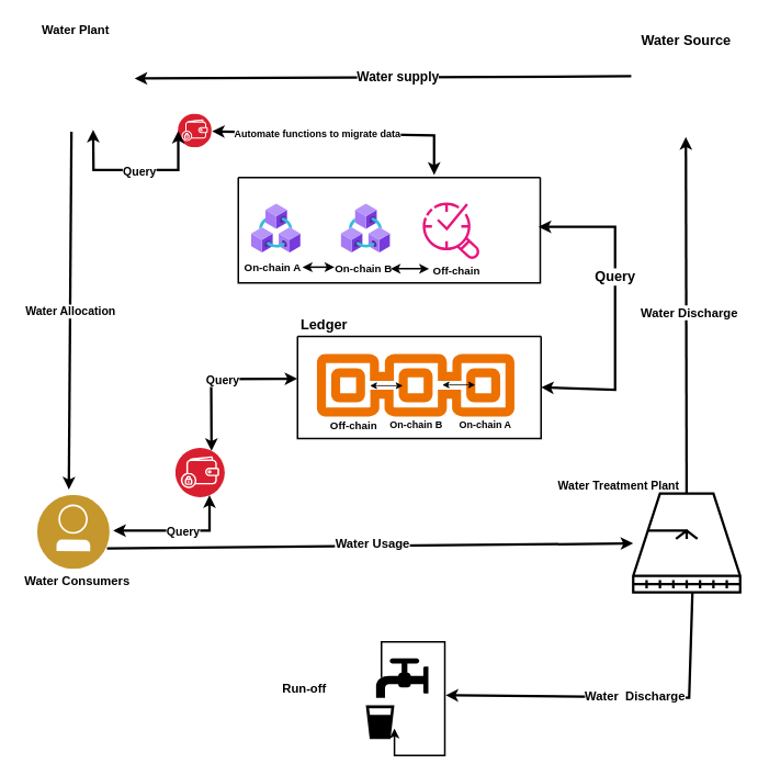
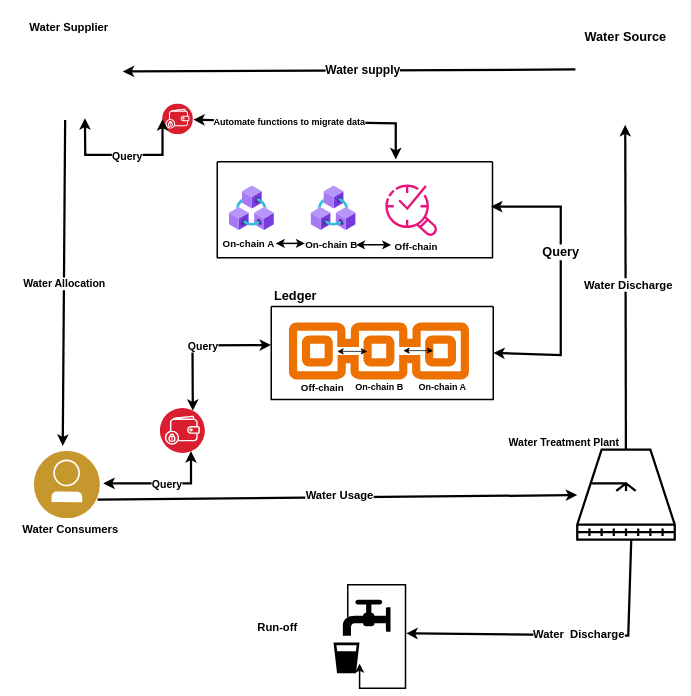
- <mxCell id="47" value="&lt;b&gt;&lt;font style=&quot;font-size: 15px;&quot;&gt;Water Plant&lt;/font&gt;&lt;/b&gt;" style="text;html=1;align=center;verticalAlign=middle;resizable=0;points=[];autosize=1;strokeColor=none;fillColor=none;" parent="1" vertex="1"><mxGeometry x="29" y="20" width="123" height="30" as="geometry" /></mxCell>
+ <mxCell id="47" value="&lt;b&gt;&lt;font style=&quot;font-size: 15px;&quot;&gt;Water Supplier&lt;/font&gt;&lt;/b&gt;" style="text;html=1;align=center;verticalAlign=middle;resizable=0;points=[];autosize=1;strokeColor=none;fillColor=none;" parent="1" vertex="1"><mxGeometry x="29" y="20" width="123" height="30" as="geometry" /></mxCell>
